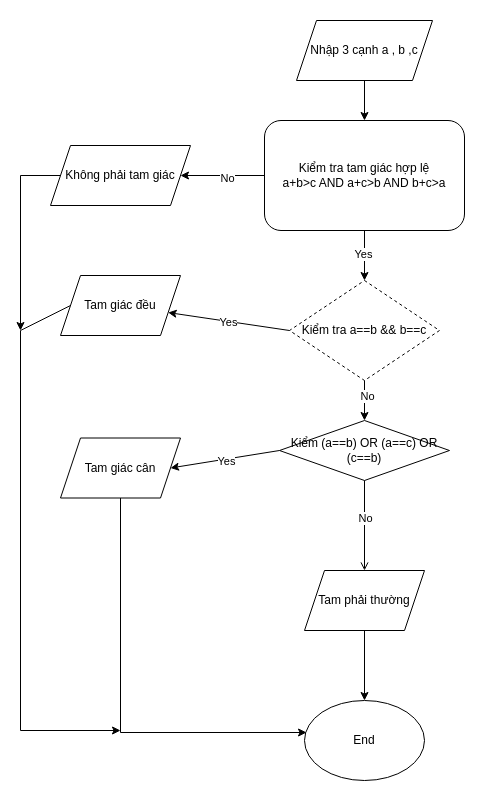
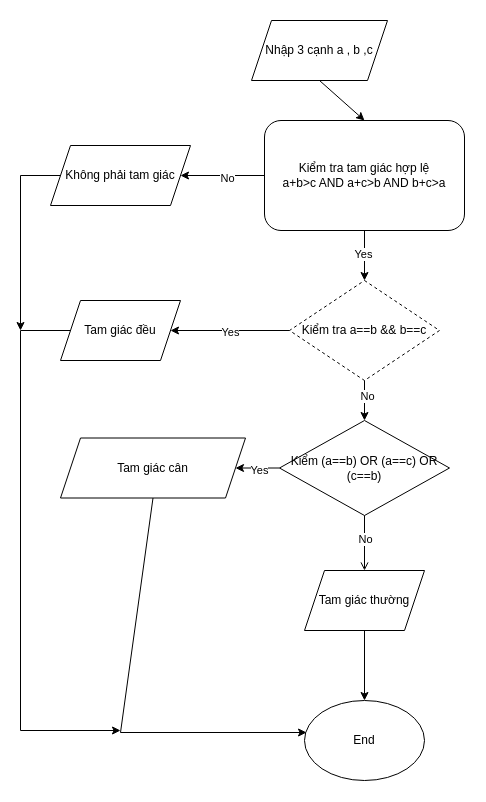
- <mxCell id="3" value="Nhập 3 cạnh a , b ,c" style="shape=parallelogram;perimeter=parallelogramPerimeter;whiteSpace=wrap;html=1;fixedSize=1;" vertex="1" parent="1"><mxGeometry x="296" y="20" width="136" height="60" as="geometry" /></mxCell>
+ <mxCell id="3" value="Nhập 3 cạnh a , b ,c" style="shape=parallelogram;perimeter=parallelogramPerimeter;whiteSpace=wrap;html=1;fixedSize=1;" vertex="1" parent="1"><mxGeometry x="251" y="20" width="136" height="60" as="geometry" /></mxCell>
- <mxCell id="12" value="Tam giác đều" style="shape=parallelogram;perimeter=parallelogramPerimeter;whiteSpace=wrap;html=1;fixedSize=1;" vertex="1" parent="1"><mxGeometry x="60" y="275" width="120" height="60" as="geometry" /></mxCell>
+ <mxCell id="12" value="Tam giác đều" style="shape=parallelogram;perimeter=parallelogramPerimeter;whiteSpace=wrap;html=1;fixedSize=1;" vertex="1" parent="1"><mxGeometry x="60" y="300" width="120" height="60" as="geometry" /></mxCell>
- <mxCell id="15" value="Kiểm (a==b) OR (a==c) OR (c==b)" style="rhombus;whiteSpace=wrap;html=1;" vertex="1" parent="1"><mxGeometry x="279" y="420" width="170" height="60" as="geometry" /></mxCell>
+ <mxCell id="15" value="Kiểm (a==b) OR (a==c) OR (c==b)" style="rhombus;whiteSpace=wrap;html=1;" vertex="1" parent="1"><mxGeometry x="279" y="420" width="170" height="95" as="geometry" /></mxCell>
- <mxCell id="16" value="Tam giác cân" style="shape=parallelogram;perimeter=parallelogramPerimeter;whiteSpace=wrap;html=1;fixedSize=1;" vertex="1" parent="1"><mxGeometry x="60" y="437.5" width="120" height="60" as="geometry" /></mxCell>
+ <mxCell id="16" value="Tam giác cân" style="shape=parallelogram;perimeter=parallelogramPerimeter;whiteSpace=wrap;html=1;fixedSize=1;" vertex="1" parent="1"><mxGeometry x="60" y="437.5" width="185" height="60" as="geometry" /></mxCell>
- <mxCell id="21" value="Tam phải thường" style="shape=parallelogram;perimeter=parallelogramPerimeter;whiteSpace=wrap;html=1;fixedSize=1;" vertex="1" parent="1"><mxGeometry x="304" y="570" width="120" height="60" as="geometry" /></mxCell>
+ <mxCell id="21" value="Tam giác thường" style="shape=parallelogram;perimeter=parallelogramPerimeter;whiteSpace=wrap;html=1;fixedSize=1;" vertex="1" parent="1"><mxGeometry x="304" y="570" width="120" height="60" as="geometry" /></mxCell>
